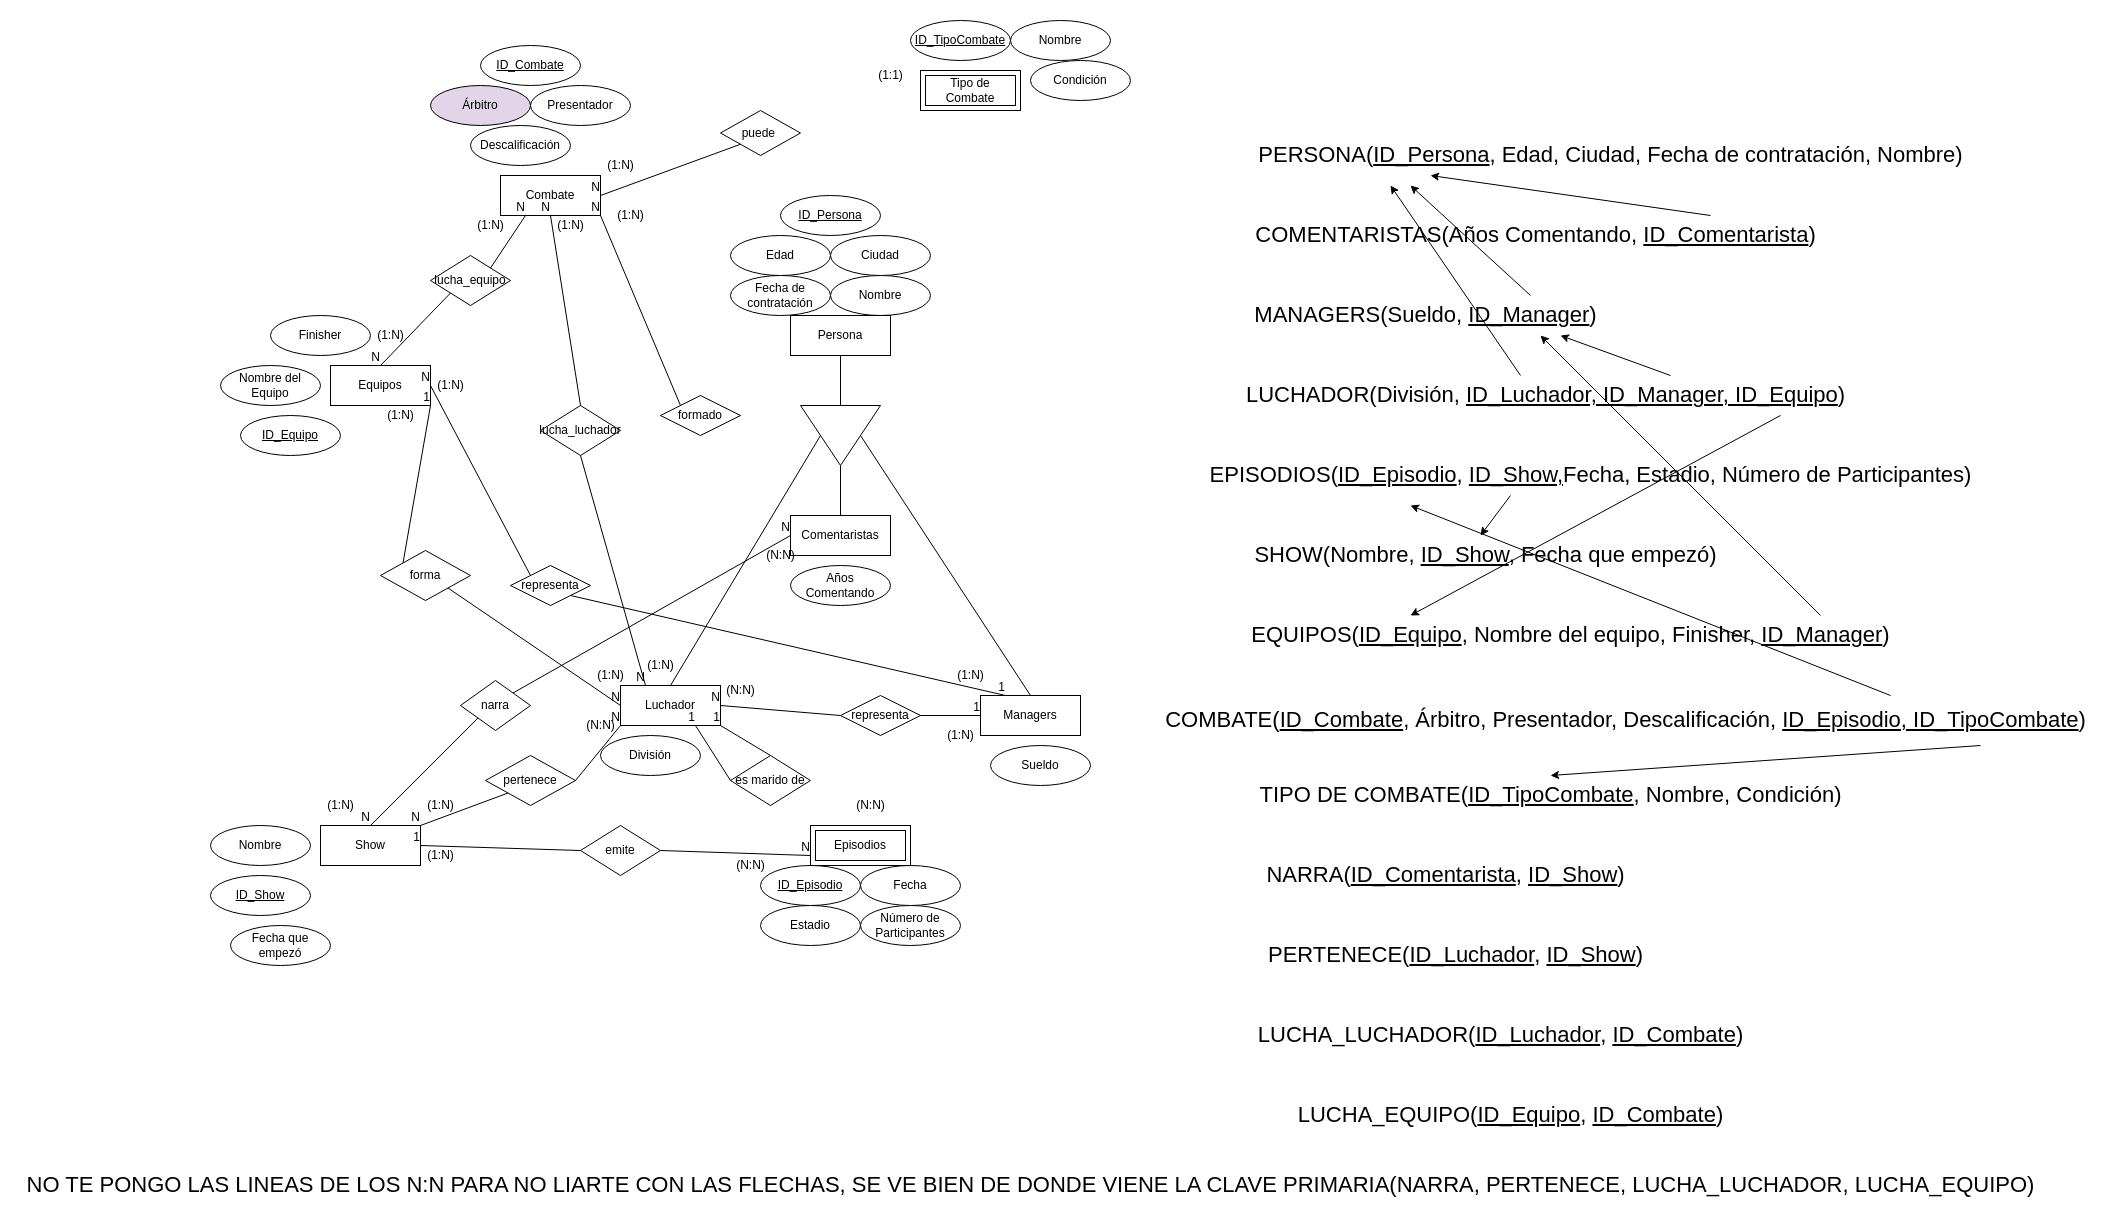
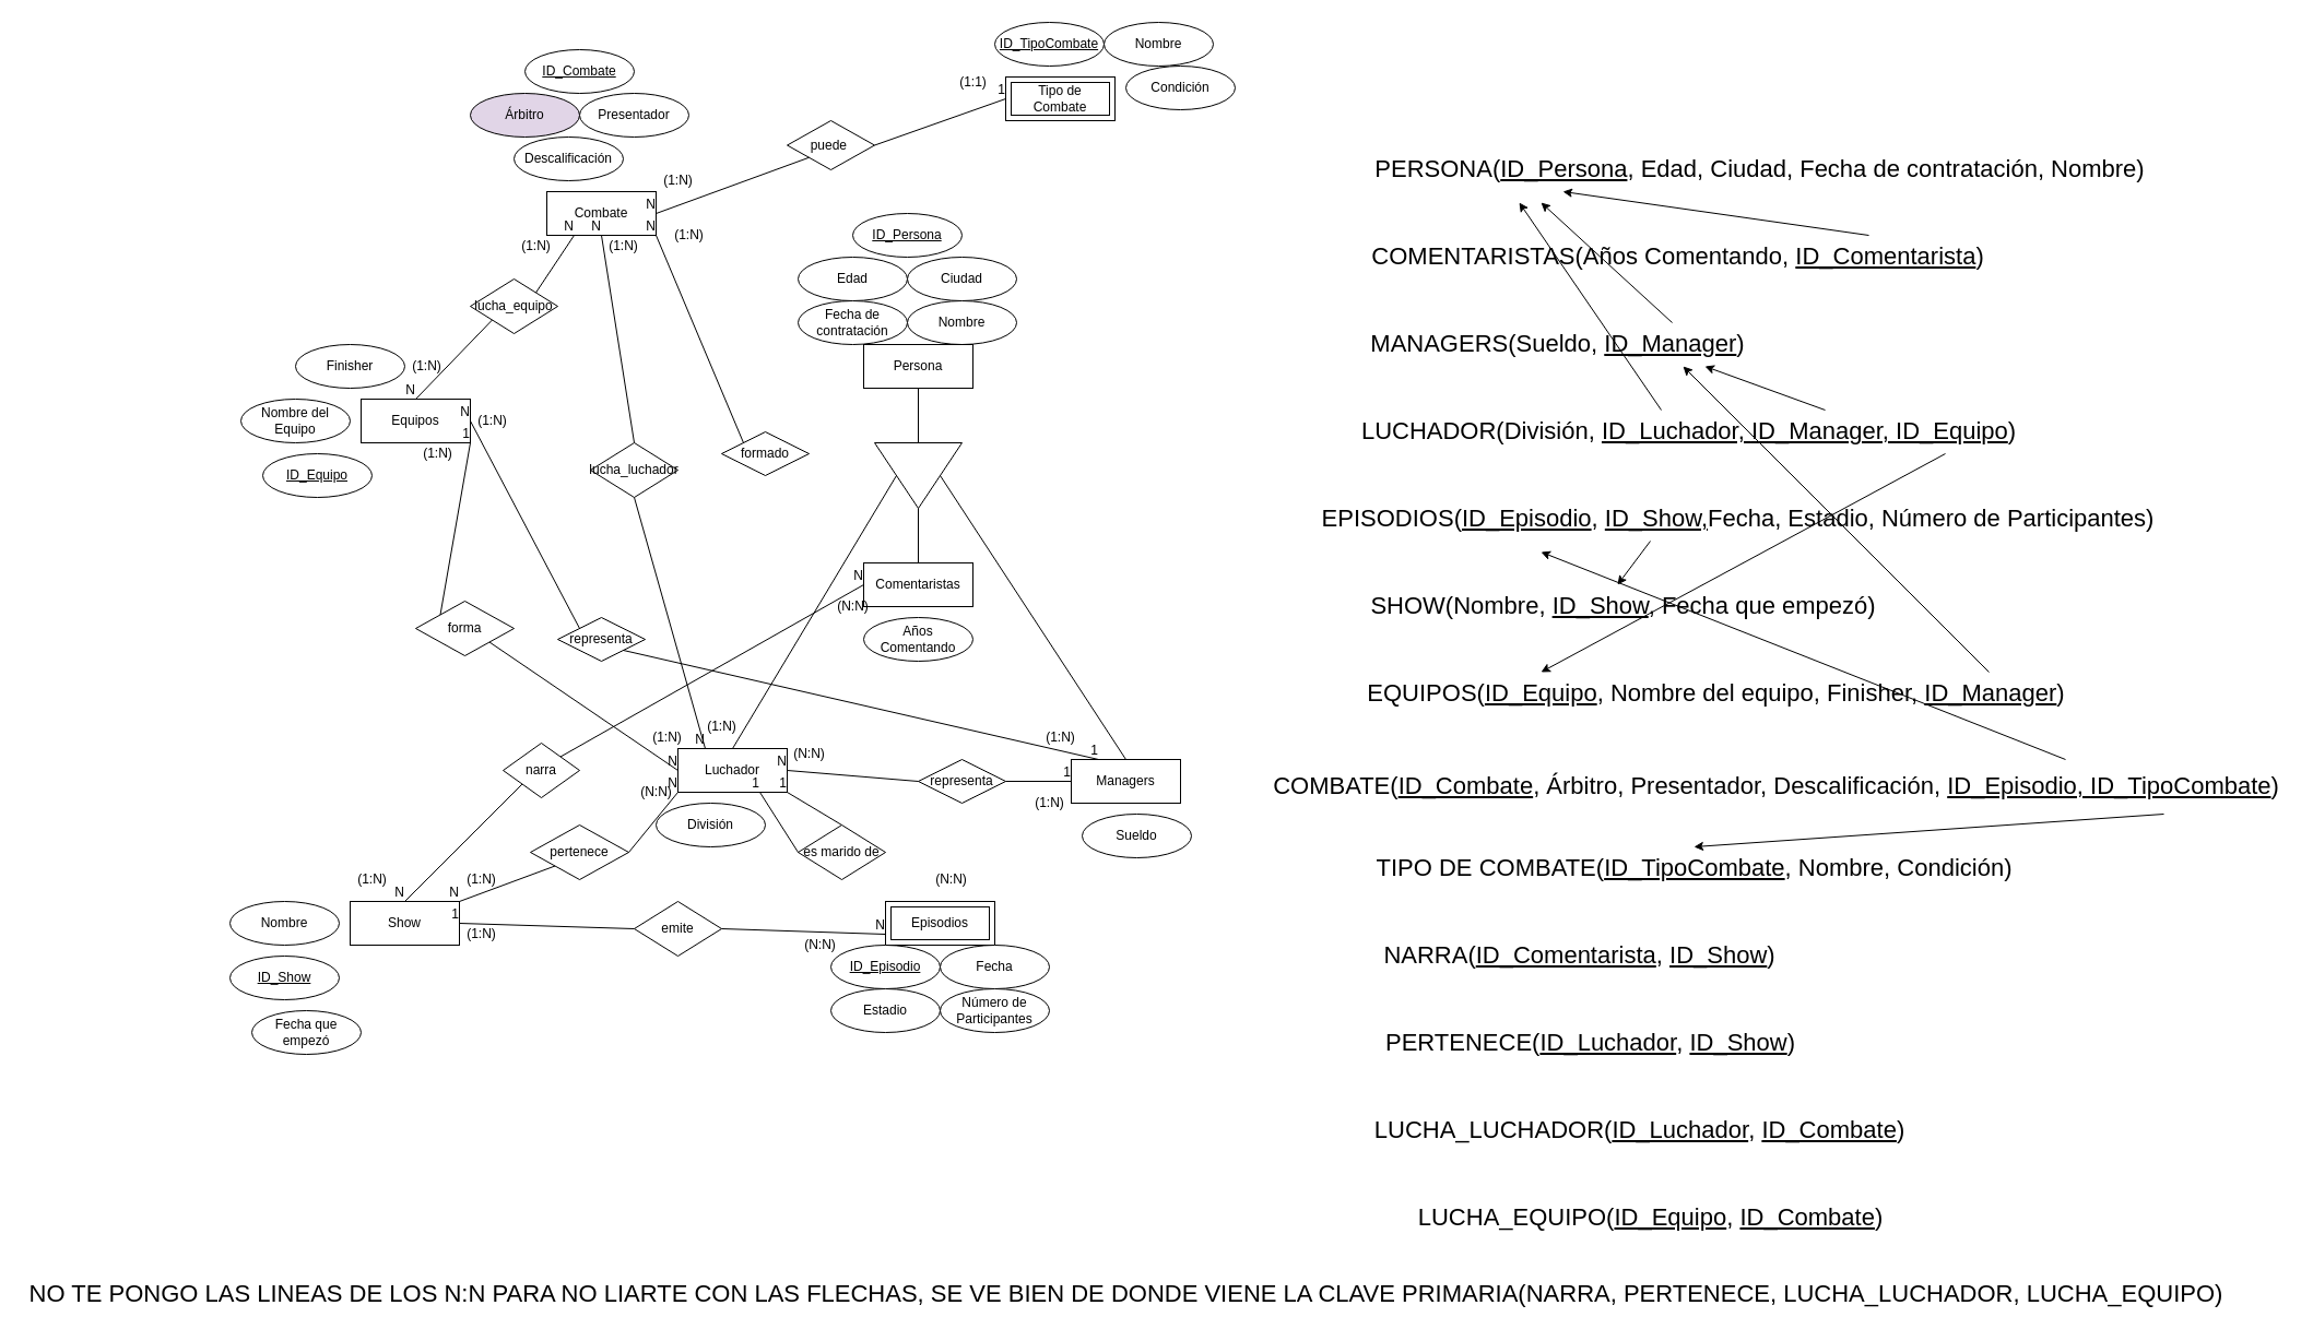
+ <mxCell id="77" value="" style="endArrow=none;html=1;rounded=0;entryX=0;entryY=0.5;entryDx=0;entryDy=0;exitX=1;exitY=0.5;exitDx=0;exitDy=0;" parent="1" source="76" target="36" edge="1"><mxGeometry relative="1" as="geometry"><mxPoint x="740" y="385" as="sourcePoint" /><mxPoint x="900" y="385" as="targetPoint" /></mxGeometry></mxCell>
+ <mxCell id="78" value="1" style="resizable=0;html=1;align=right;verticalAlign=bottom;" parent="77" connectable="0" vertex="1"><mxGeometry x="1" relative="1" as="geometry" /></mxCell>
